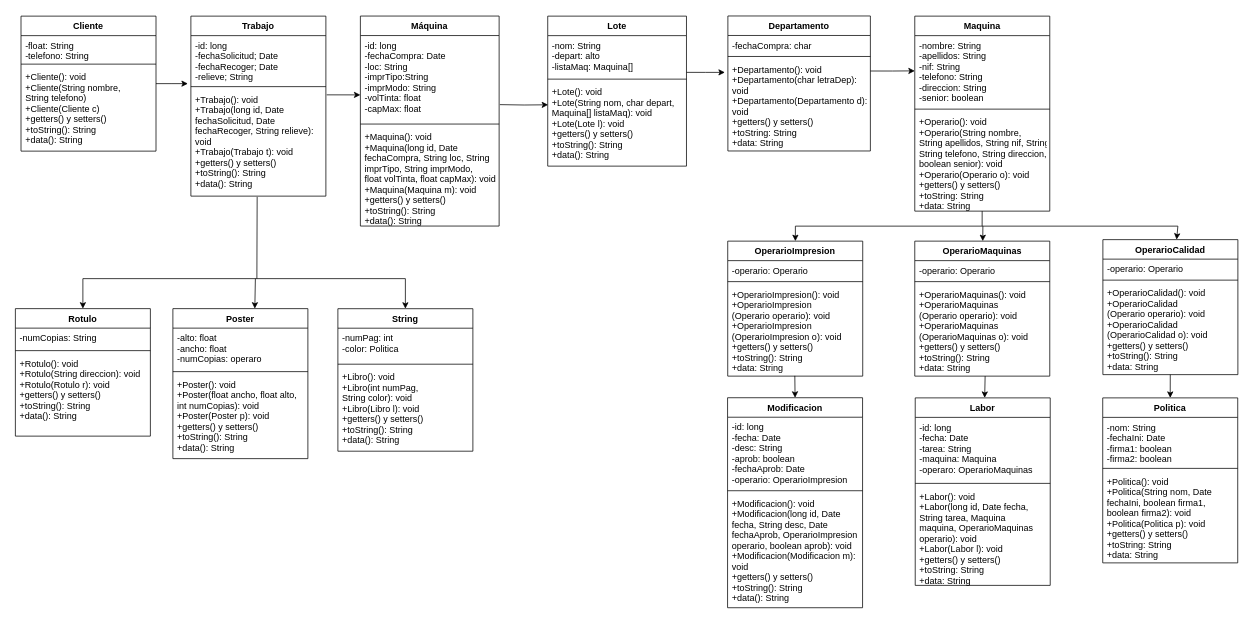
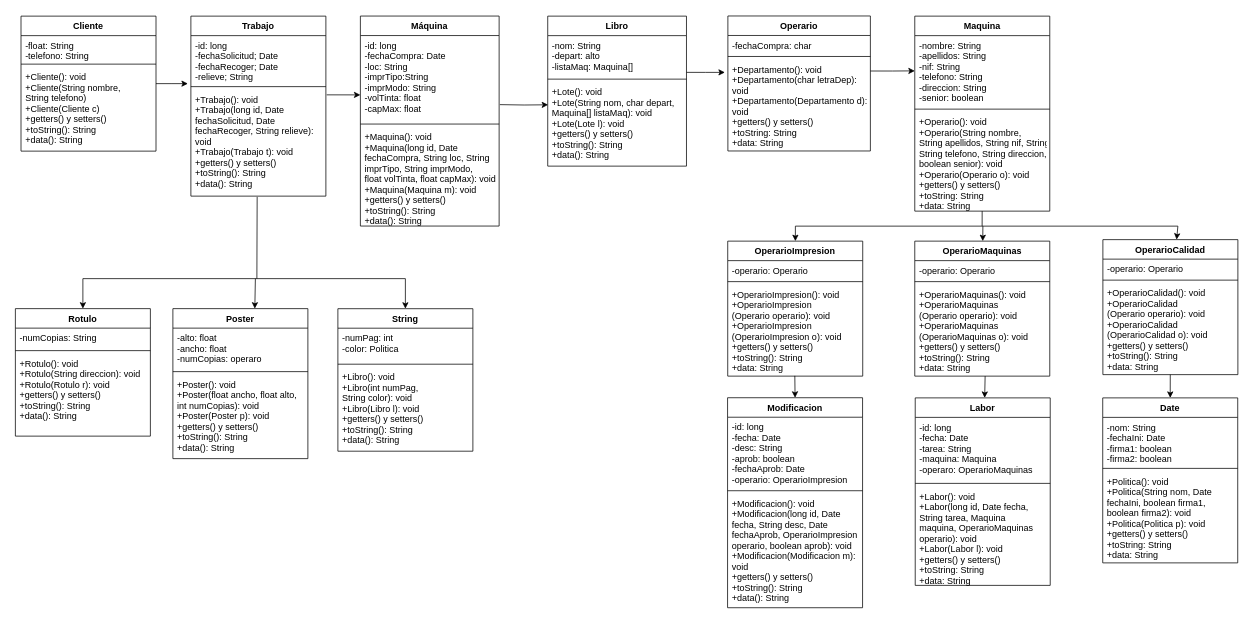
- <mxCell id="25" value="Lote" style="swimlane;fontStyle=1;align=center;verticalAlign=top;childLayout=stackLayout;horizontal=1;startSize=26;horizontalStack=0;resizeParent=1;resizeParentMax=0;resizeLast=0;collapsible=1;marginBottom=0;" parent="1" vertex="1"><mxGeometry x="729.8" y="21" width="185" height="200" as="geometry" /></mxCell>
+ <mxCell id="25" value="Libro" style="swimlane;fontStyle=1;align=center;verticalAlign=top;childLayout=stackLayout;horizontal=1;startSize=26;horizontalStack=0;resizeParent=1;resizeParentMax=0;resizeLast=0;collapsible=1;marginBottom=0;" parent="1" vertex="1"><mxGeometry x="729.8" y="21" width="185" height="200" as="geometry" /></mxCell>
- <mxCell id="33" value="Departamento" style="swimlane;fontStyle=1;align=center;verticalAlign=top;childLayout=stackLayout;horizontal=1;startSize=26;horizontalStack=0;resizeParent=1;resizeParentMax=0;resizeLast=0;collapsible=1;marginBottom=0;" parent="1" vertex="1"><mxGeometry x="970" y="20.8" width="190" height="180" as="geometry" /></mxCell>
+ <mxCell id="33" value="Operario" style="swimlane;fontStyle=1;align=center;verticalAlign=top;childLayout=stackLayout;horizontal=1;startSize=26;horizontalStack=0;resizeParent=1;resizeParentMax=0;resizeLast=0;collapsible=1;marginBottom=0;" parent="1" vertex="1"><mxGeometry x="970" y="20.8" width="190" height="180" as="geometry" /></mxCell>
- <mxCell id="61" value="Politica" style="swimlane;fontStyle=1;align=center;verticalAlign=top;childLayout=stackLayout;horizontal=1;startSize=26;horizontalStack=0;resizeParent=1;resizeParentMax=0;resizeLast=0;collapsible=1;marginBottom=0;" parent="1" vertex="1"><mxGeometry x="1469.8" y="530" width="180" height="220" as="geometry" /></mxCell>
+ <mxCell id="61" value="Date" style="swimlane;fontStyle=1;align=center;verticalAlign=top;childLayout=stackLayout;horizontal=1;startSize=26;horizontalStack=0;resizeParent=1;resizeParentMax=0;resizeLast=0;collapsible=1;marginBottom=0;" parent="1" vertex="1"><mxGeometry x="1469.8" y="530" width="180" height="220" as="geometry" /></mxCell>
